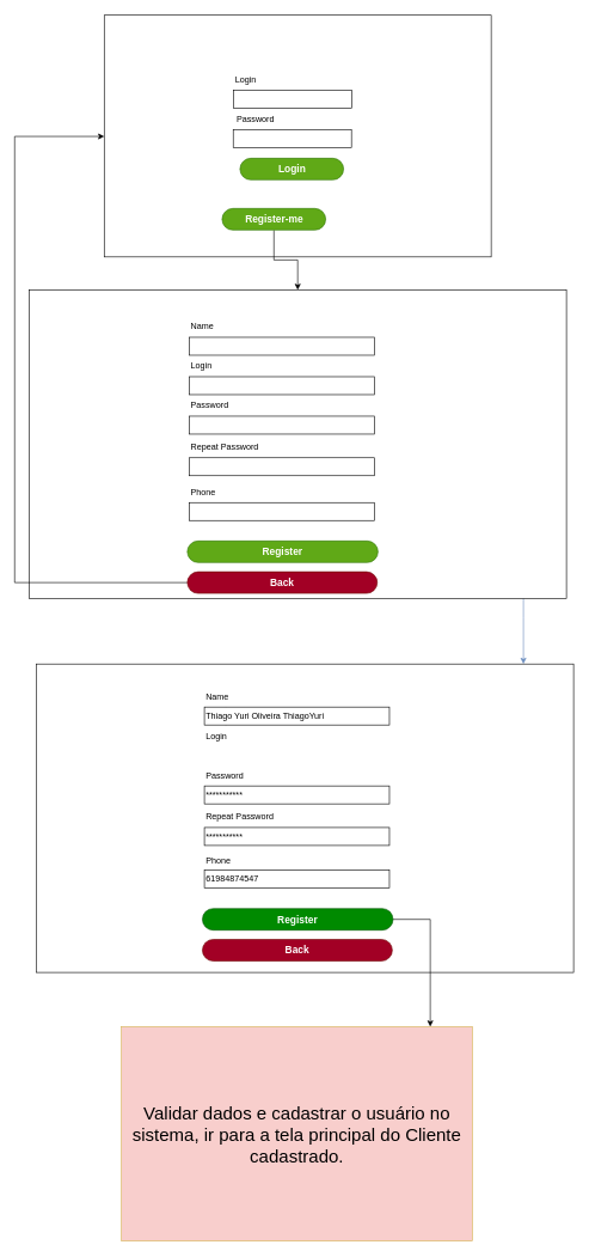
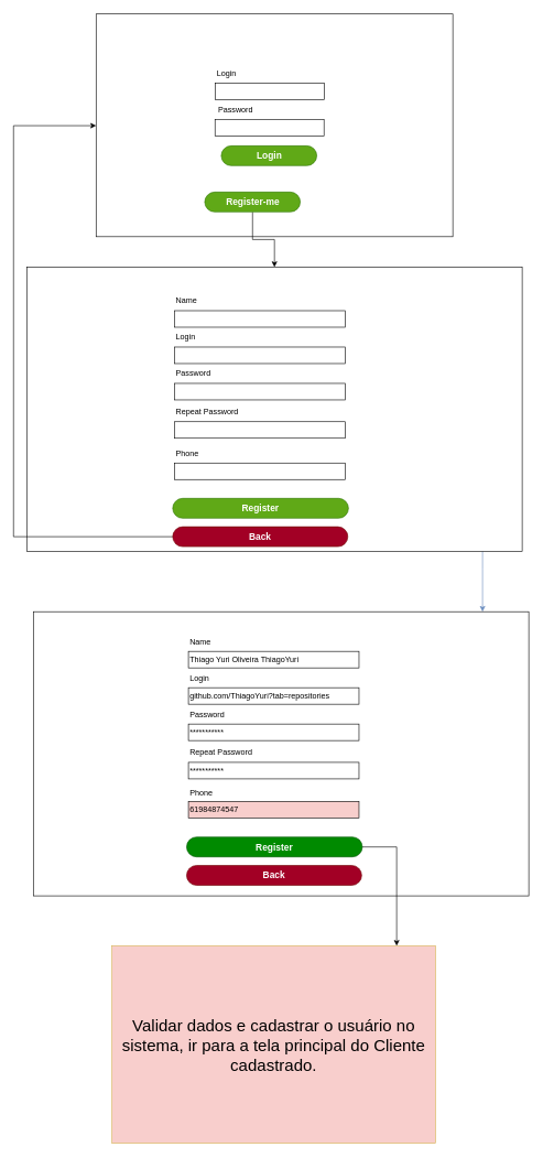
+ <mxCell id="29" value="github.com/ThiagoYuri?tab=repositories" style="rounded=0;whiteSpace=wrap;html=1;align=left;" vertex="1" parent="1"><mxGeometry x="284.75" y="1039.5" width="258.25" height="25" as="geometry" /></mxCell>
- <mxCell id="34" value="61984874547" style="rounded=0;whiteSpace=wrap;html=1;align=left;" vertex="1" parent="1"><mxGeometry x="284.75" y="1211.5" width="258.25" height="25" as="geometry" /></mxCell>
+ <mxCell id="34" value="61984874547" style="rounded=0;whiteSpace=wrap;html=1;align=left;fillColor=#f8cecc;" vertex="1" parent="1"><mxGeometry x="284.75" y="1211.5" width="258.25" height="25" as="geometry" /></mxCell>
